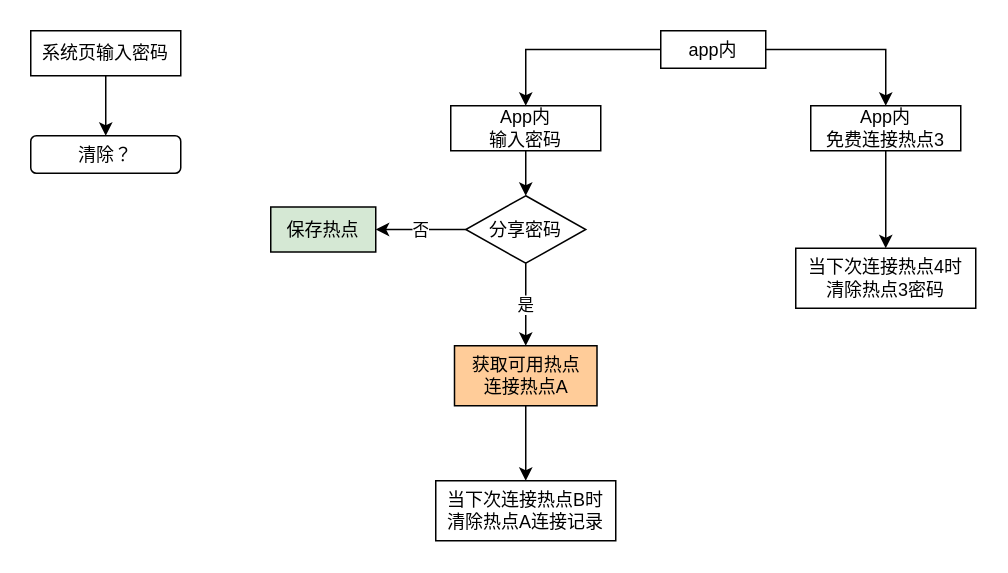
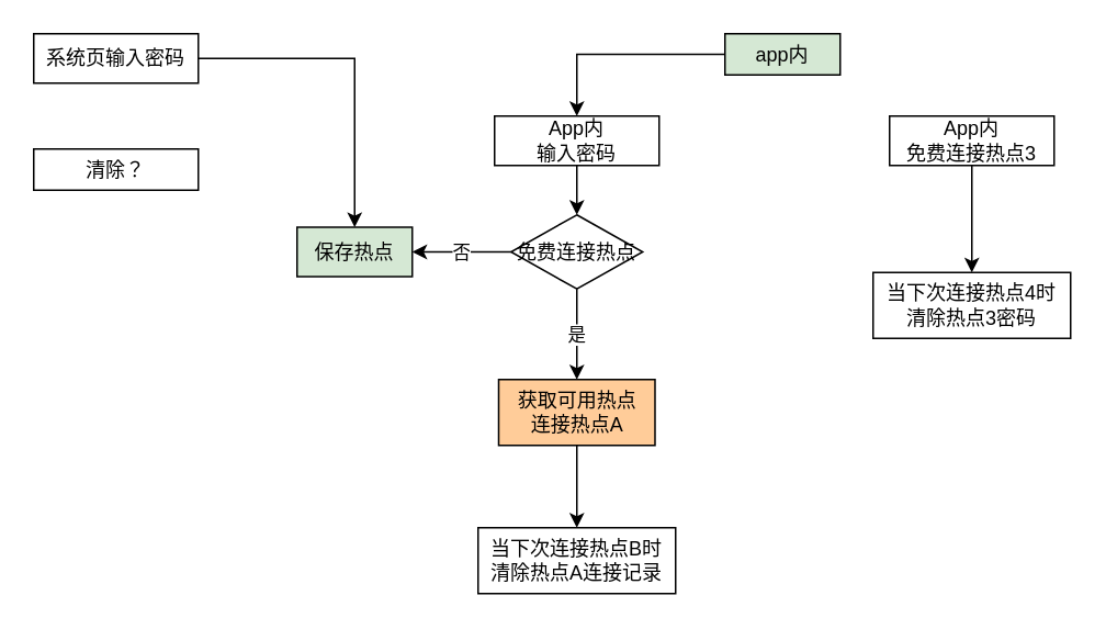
- <mxCell id="18" value="app内" style="whiteSpace=wrap;html=1;rounded=0;" vertex="1" parent="1"><mxGeometry x="440" y="20" width="70" height="25" as="geometry" /></mxCell>
+ <mxCell id="18" value="app内" style="whiteSpace=wrap;html=1;rounded=0;fillColor=#d5e8d4;" vertex="1" parent="1"><mxGeometry x="440" y="20" width="70" height="25" as="geometry" /></mxCell>
- <mxCell id="16" value="" style="edgeStyle=orthogonalEdgeStyle;rounded=0;orthogonalLoop=1;jettySize=auto;html=1;" edge="1" parent="1" source="18" target="15"><mxGeometry relative="1" as="geometry" /></mxCell>
- <mxCell id="2" value="" style="edgeStyle=orthogonalEdgeStyle;rounded=0;orthogonalLoop=1;jettySize=auto;html=1;" edge="1" parent="1" source="3" target="12"><mxGeometry relative="1" as="geometry" /></mxCell>
+ <mxCell id="2" value="" style="edgeStyle=orthogonalEdgeStyle;rounded=0;orthogonalLoop=1;jettySize=auto;html=1;" edge="1" parent="1" source="3" target="11"><mxGeometry relative="1" as="geometry" /></mxCell>
- <mxCell id="12" value="清除？" style="whiteSpace=wrap;html=1;rounded=1;" vertex="1" parent="1"><mxGeometry x="20" y="90" width="100" height="25" as="geometry" /></mxCell>
+ <mxCell id="12" value="清除？" style="whiteSpace=wrap;html=1;rounded=0;" vertex="1" parent="1"><mxGeometry x="20" y="90" width="100" height="25" as="geometry" /></mxCell>
- <mxCell id="8" value="分享密码" style="rhombus;whiteSpace=wrap;html=1;rounded=0;" vertex="1" parent="1"><mxGeometry x="310" y="130" width="80" height="45" as="geometry" /></mxCell>
+ <mxCell id="8" value="免费连接热点" style="rhombus;whiteSpace=wrap;html=1;rounded=0;" vertex="1" parent="1"><mxGeometry x="310" y="130" width="80" height="45" as="geometry" /></mxCell>
